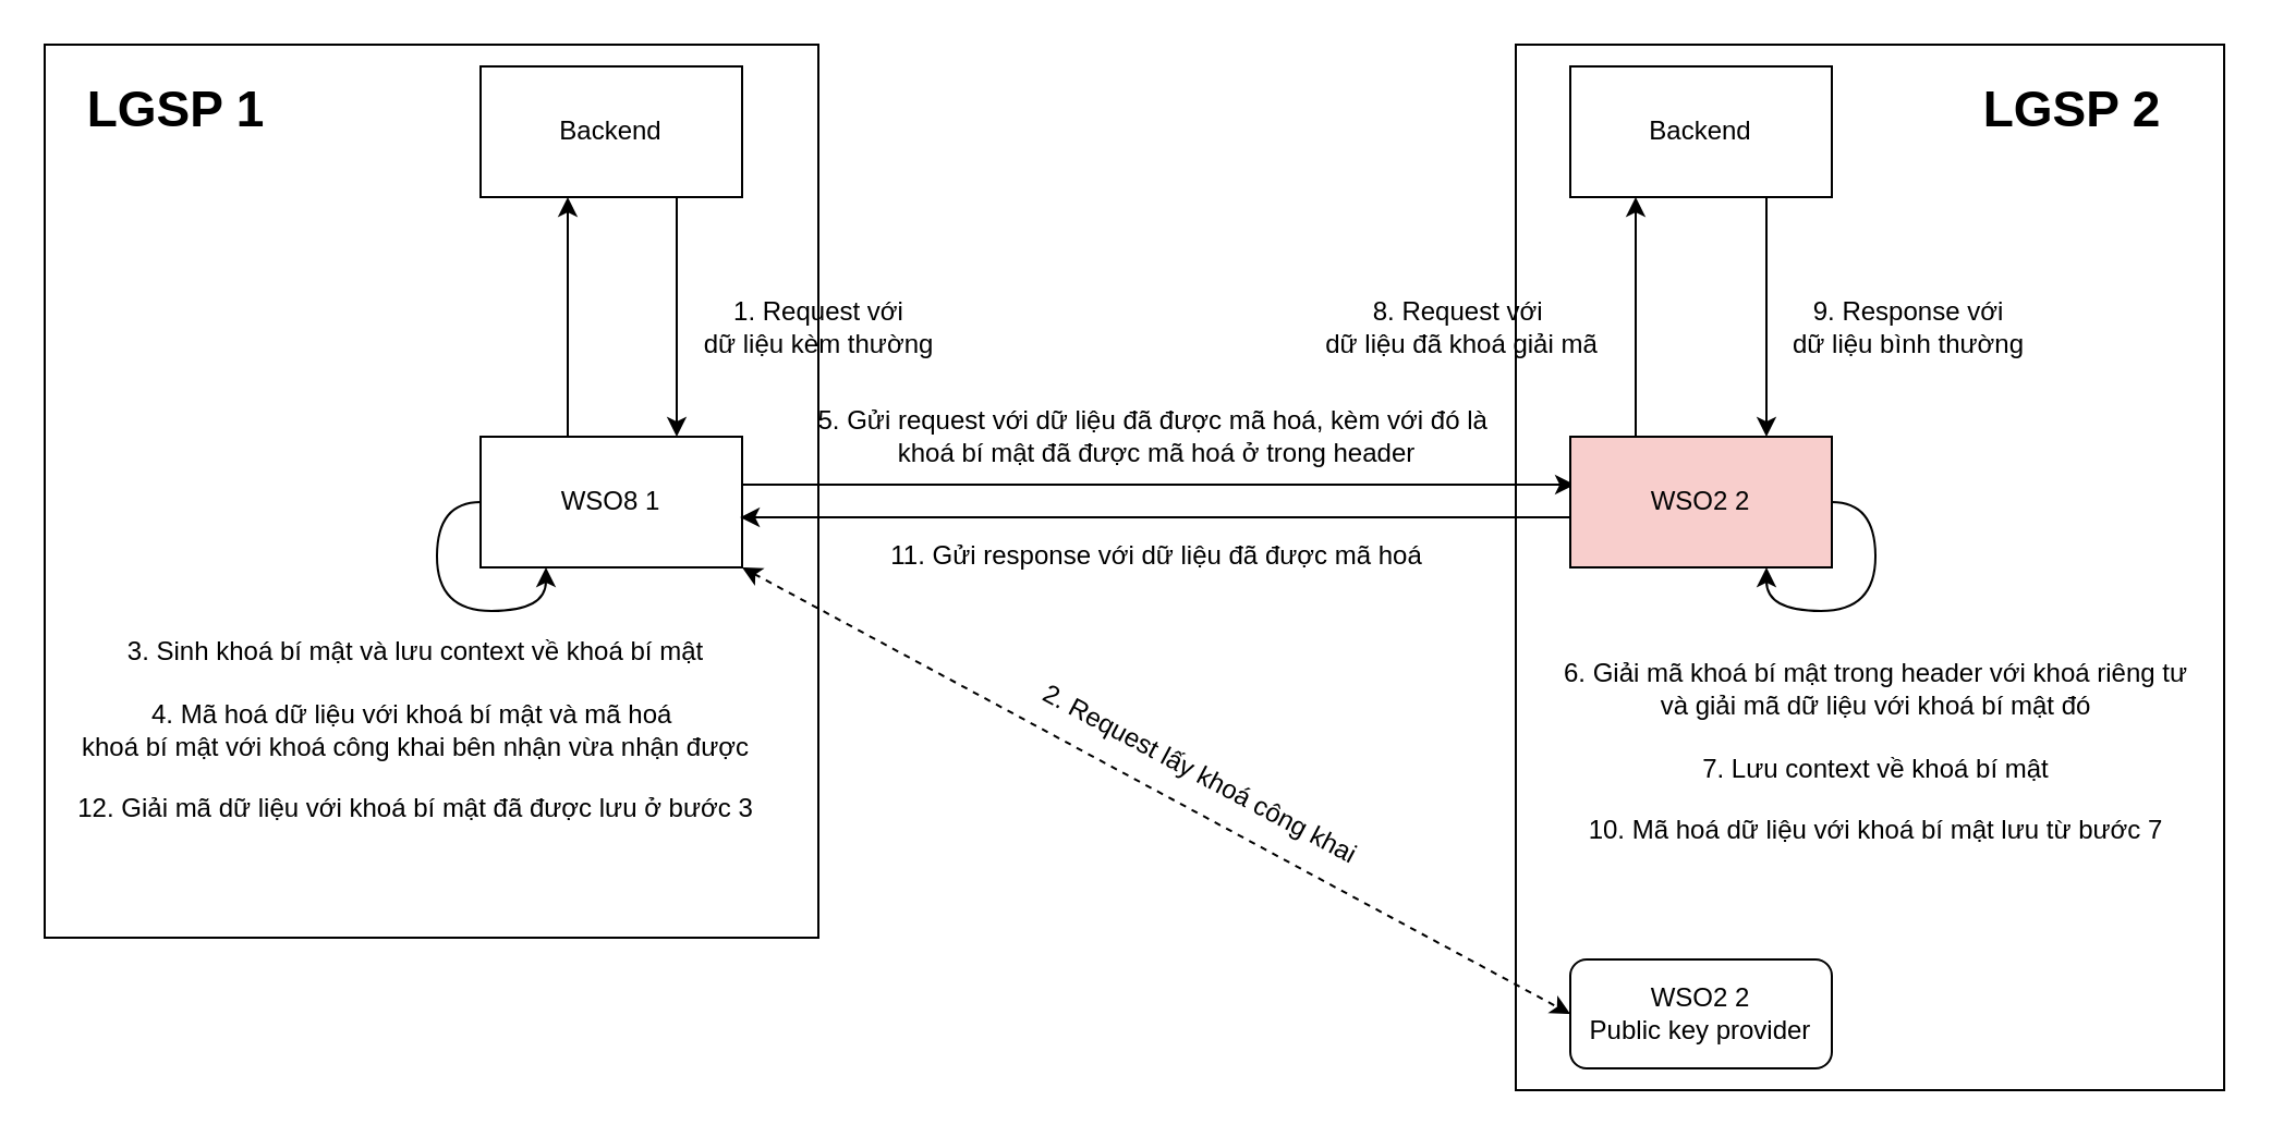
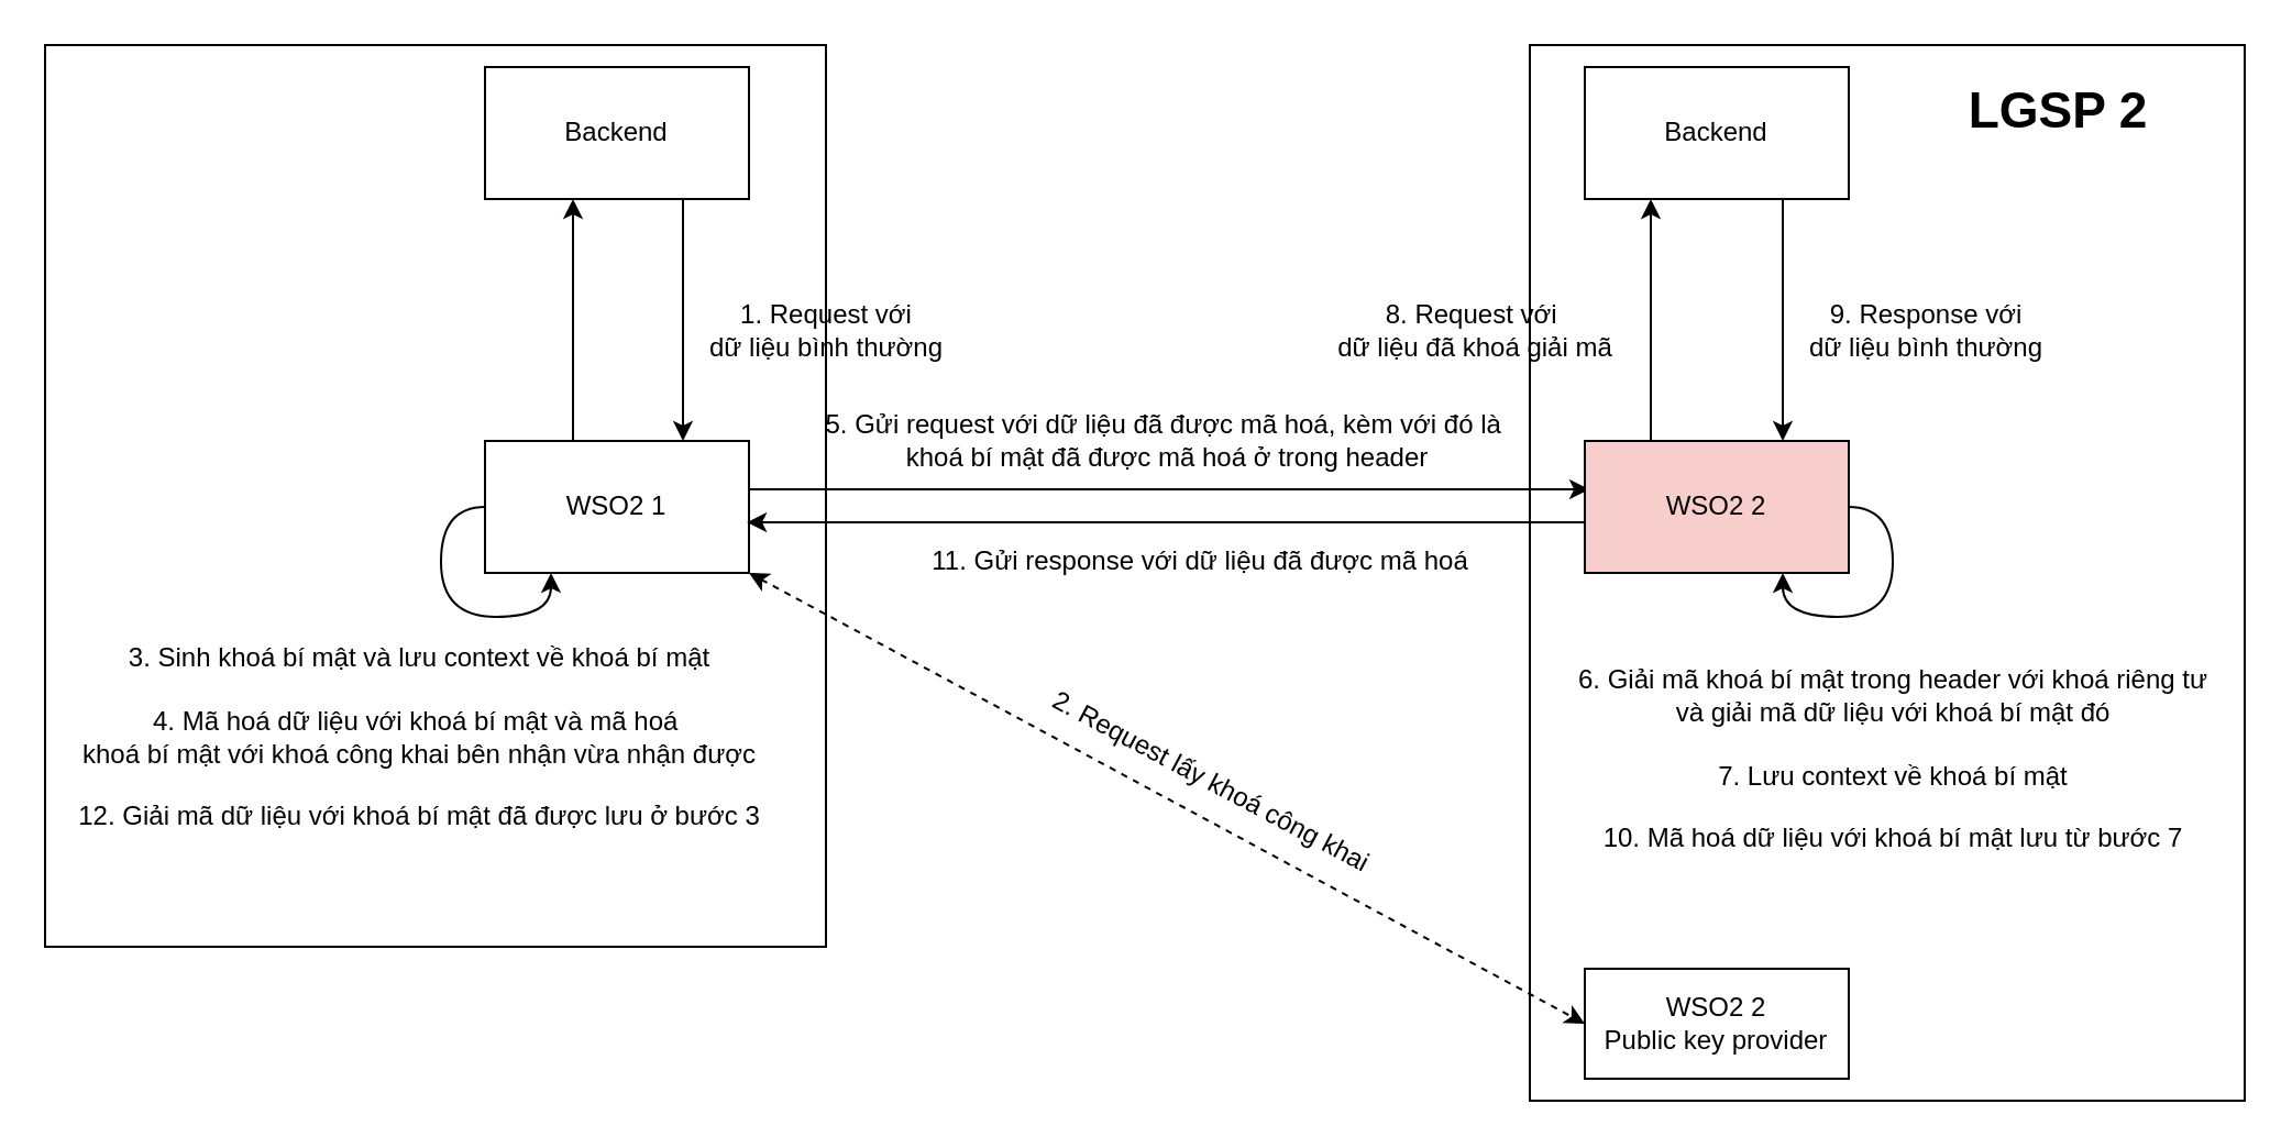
- <mxCell id="26" value="&lt;b style=&quot;font-size: 23px;&quot;&gt;LGSP 1&lt;/b&gt;" style="text;html=1;align=center;verticalAlign=middle;resizable=0;points=[];autosize=1;strokeColor=none;fillColor=none;fontSize=23;" vertex="1" parent="1"><mxGeometry x="30" y="30" width="100" height="40" as="geometry" /></mxCell>
- <mxCell id="27" value="&lt;b style=&quot;font-size: 23px;&quot;&gt;LGSP 2&lt;/b&gt;" style="text;html=1;align=center;verticalAlign=middle;resizable=0;points=[];autosize=1;strokeColor=none;fillColor=none;fontSize=23;" vertex="1" parent="1"><mxGeometry x="900" y="30" width="100" height="40" as="geometry" /></mxCell>
+ <mxCell id="27" value="&lt;b style=&quot;font-size: 23px;&quot;&gt;LGSP 2&lt;/b&gt;" style="text;html=1;align=center;verticalAlign=middle;resizable=0;points=[];autosize=1;strokeColor=none;fillColor=none;fontSize=23;" vertex="1" parent="1"><mxGeometry x="885" y="30" width="100" height="40" as="geometry" /></mxCell>
- <mxCell id="14" value="&lt;span id=&quot;selected_text&quot;&gt;&lt;/span&gt;&lt;span id=&quot;selected_text&quot;&gt;&lt;/span&gt;&lt;span id=&quot;selected_text&quot;&gt;&lt;/span&gt;1. Request với&lt;div&gt;dữ liệu kèm thường&lt;/div&gt;" style="text;html=1;align=center;verticalAlign=middle;resizable=0;points=[];autosize=1;strokeColor=none;fillColor=none;" vertex="1" parent="1"><mxGeometry x="310" y="130" width="130" height="40" as="geometry" /></mxCell>
+ <mxCell id="14" value="&lt;span id=&quot;selected_text&quot;&gt;&lt;/span&gt;&lt;span id=&quot;selected_text&quot;&gt;&lt;/span&gt;&lt;span id=&quot;selected_text&quot;&gt;&lt;/span&gt;1. Request với&lt;div&gt;dữ liệu bình thường&lt;/div&gt;" style="text;html=1;align=center;verticalAlign=middle;resizable=0;points=[];autosize=1;strokeColor=none;fillColor=none;" vertex="1" parent="1"><mxGeometry x="310" y="130" width="130" height="40" as="geometry" /></mxCell>
- <mxCell id="10" value="&lt;span id=&quot;selected_text&quot;&gt;&lt;/span&gt;&lt;span id=&quot;selected_text&quot;&gt;&lt;/span&gt;WSO8&amp;nbsp;&lt;span style=&quot;background-color: initial;&quot;&gt;1&lt;/span&gt;" style="whiteSpace=wrap;html=1;" vertex="1" parent="1"><mxGeometry x="220" y="200" width="120" height="60" as="geometry" /></mxCell>
+ <mxCell id="10" value="&lt;span id=&quot;selected_text&quot;&gt;&lt;/span&gt;&lt;span id=&quot;selected_text&quot;&gt;&lt;/span&gt;WSO2&amp;nbsp;&lt;span style=&quot;background-color: initial;&quot;&gt;1&lt;/span&gt;" style="whiteSpace=wrap;html=1;" vertex="1" parent="1"><mxGeometry x="220" y="200" width="120" height="60" as="geometry" /></mxCell>
- <mxCell id="18" value="&lt;span id=&quot;selected_text&quot;&gt;&lt;/span&gt;11. Gửi response với dữ liệu đã được mã hoá" style="text;html=1;align=center;verticalAlign=middle;resizable=0;points=[];autosize=1;strokeColor=none;fillColor=none;" vertex="1" parent="1"><mxGeometry x="395" y="240" width="270" height="30" as="geometry" /></mxCell>
+ <mxCell id="18" value="&lt;span id=&quot;selected_text&quot;&gt;&lt;/span&gt;11. Gửi response với dữ liệu đã được mã hoá" style="text;html=1;align=center;verticalAlign=middle;resizable=0;points=[];autosize=1;strokeColor=none;fillColor=none;" vertex="1" parent="1"><mxGeometry x="410" y="240" width="270" height="30" as="geometry" /></mxCell>
- <mxCell id="24" value="WSO2 2&lt;br&gt;Public key provider" style="whiteSpace=wrap;html=1;rounded=1;" vertex="1" parent="1"><mxGeometry x="720" y="440" width="120" height="50" as="geometry" /></mxCell>
+ <mxCell id="24" value="WSO2 2&lt;br&gt;Public key provider" style="whiteSpace=wrap;html=1;" vertex="1" parent="1"><mxGeometry x="720" y="440" width="120" height="50" as="geometry" /></mxCell>
